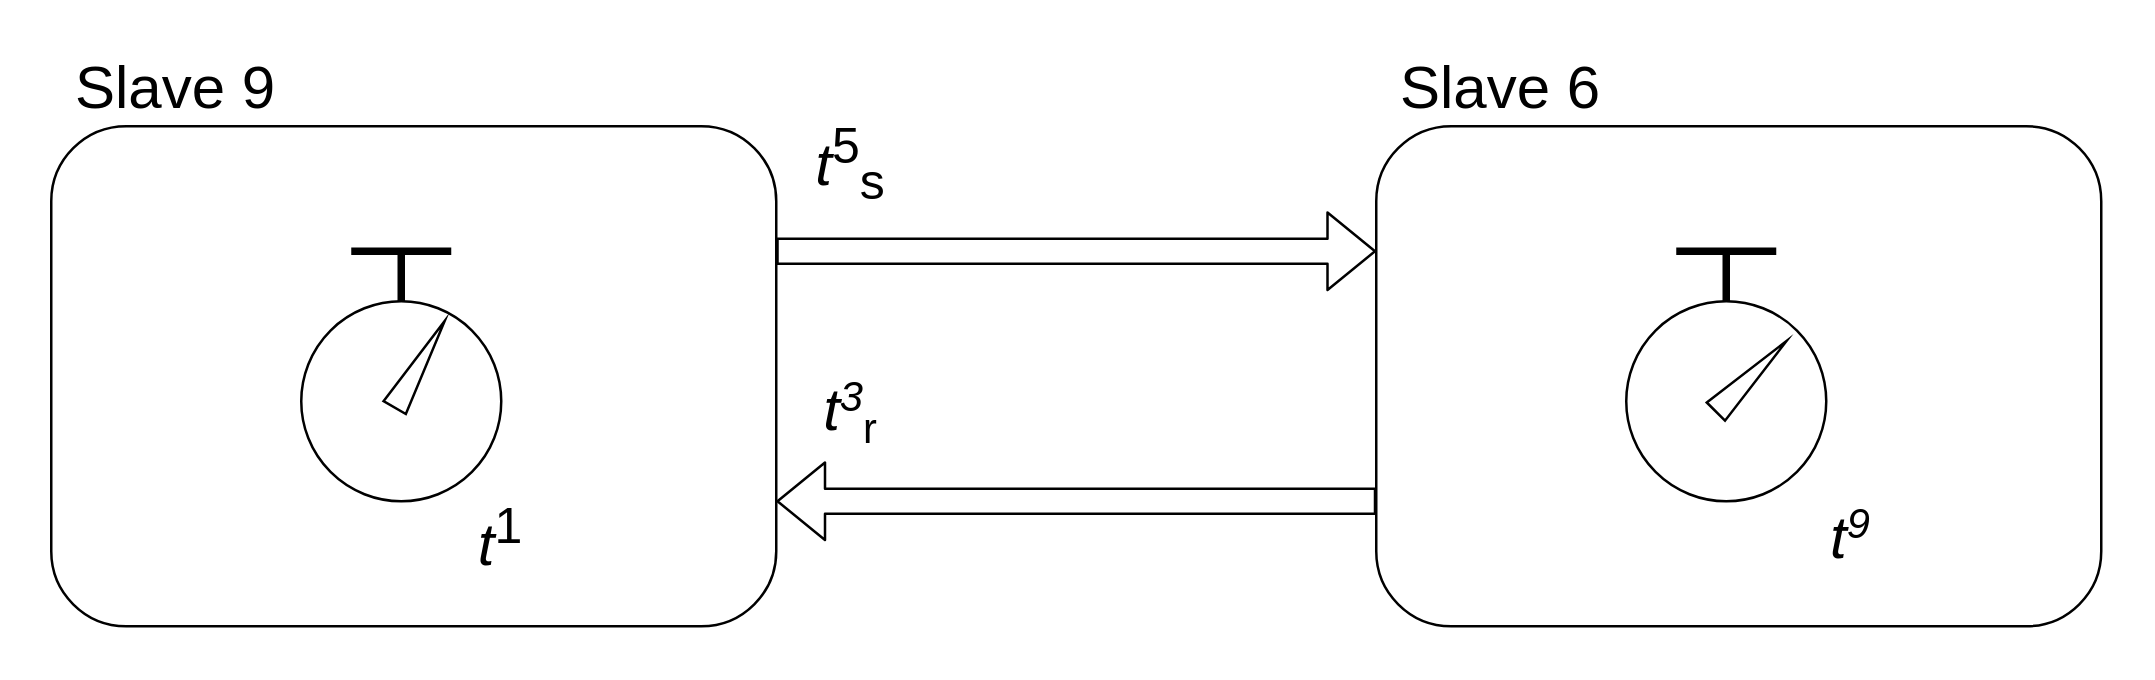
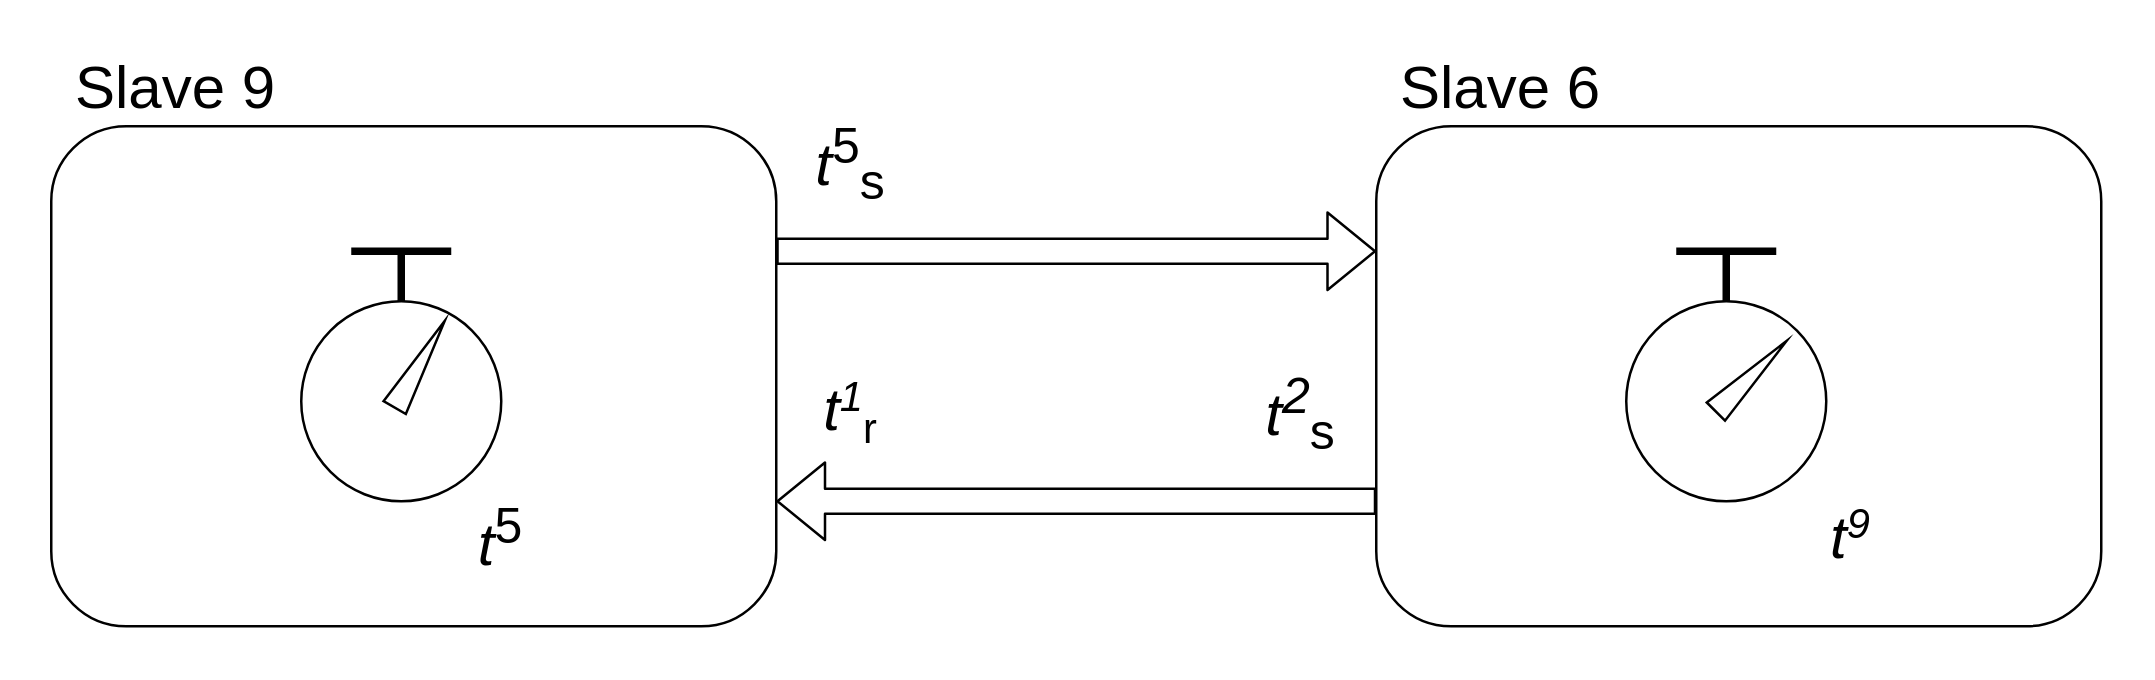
- <mxCell id="22" value="&lt;font style=&quot;&quot;&gt;&lt;span style=&quot;font-style: italic; font-size: 24px;&quot;&gt;t&lt;/span&gt;&lt;span style=&quot;font-style: italic; font-size: 20px;&quot;&gt;&lt;sup&gt;3&lt;/sup&gt;&lt;/span&gt;&lt;span style=&quot;font-size: 20px;&quot;&gt;&lt;sub style=&quot;&quot;&gt;r&lt;/sub&gt;&lt;/span&gt;&lt;/font&gt;" style="text;html=1;align=center;verticalAlign=middle;whiteSpace=wrap;rounded=0;" parent="1" vertex="1"><mxGeometry x="310" y="150" width="60" height="30" as="geometry" /></mxCell>
+ <mxCell id="22" value="&lt;font style=&quot;&quot;&gt;&lt;span style=&quot;font-style: italic; font-size: 24px;&quot;&gt;t&lt;/span&gt;&lt;span style=&quot;font-style: italic; font-size: 20px;&quot;&gt;&lt;sup&gt;1&lt;/sup&gt;&lt;/span&gt;&lt;span style=&quot;font-size: 20px;&quot;&gt;&lt;sub style=&quot;&quot;&gt;r&lt;/sub&gt;&lt;/span&gt;&lt;/font&gt;" style="text;html=1;align=center;verticalAlign=middle;whiteSpace=wrap;rounded=0;" parent="1" vertex="1"><mxGeometry x="310" y="150" width="60" height="30" as="geometry" /></mxCell>
+ <mxCell id="21" value="&lt;font style=&quot;font-size: 24px;&quot;&gt;&lt;i&gt;t&lt;sup&gt;2&lt;/sup&gt;&lt;/i&gt;&lt;sub&gt;s&lt;/sub&gt;&lt;/font&gt;" style="text;html=1;align=center;verticalAlign=middle;whiteSpace=wrap;rounded=0;" parent="1" vertex="1"><mxGeometry x="490" y="150" width="60" height="30" as="geometry" /></mxCell>
- <mxCell id="18" value="&lt;font style=&quot;font-size: 24px;&quot;&gt;&lt;i&gt;t&lt;/i&gt;&lt;sup&gt;1&lt;/sup&gt;&lt;/font&gt;" style="text;html=1;align=center;verticalAlign=middle;whiteSpace=wrap;rounded=0;" parent="1" vertex="1"><mxGeometry x="170" y="200" width="60" height="30" as="geometry" /></mxCell>
+ <mxCell id="18" value="&lt;font style=&quot;font-size: 24px;&quot;&gt;&lt;i&gt;t&lt;/i&gt;&lt;sup&gt;5&lt;/sup&gt;&lt;/font&gt;" style="text;html=1;align=center;verticalAlign=middle;whiteSpace=wrap;rounded=0;" parent="1" vertex="1"><mxGeometry x="170" y="200" width="60" height="30" as="geometry" /></mxCell>
